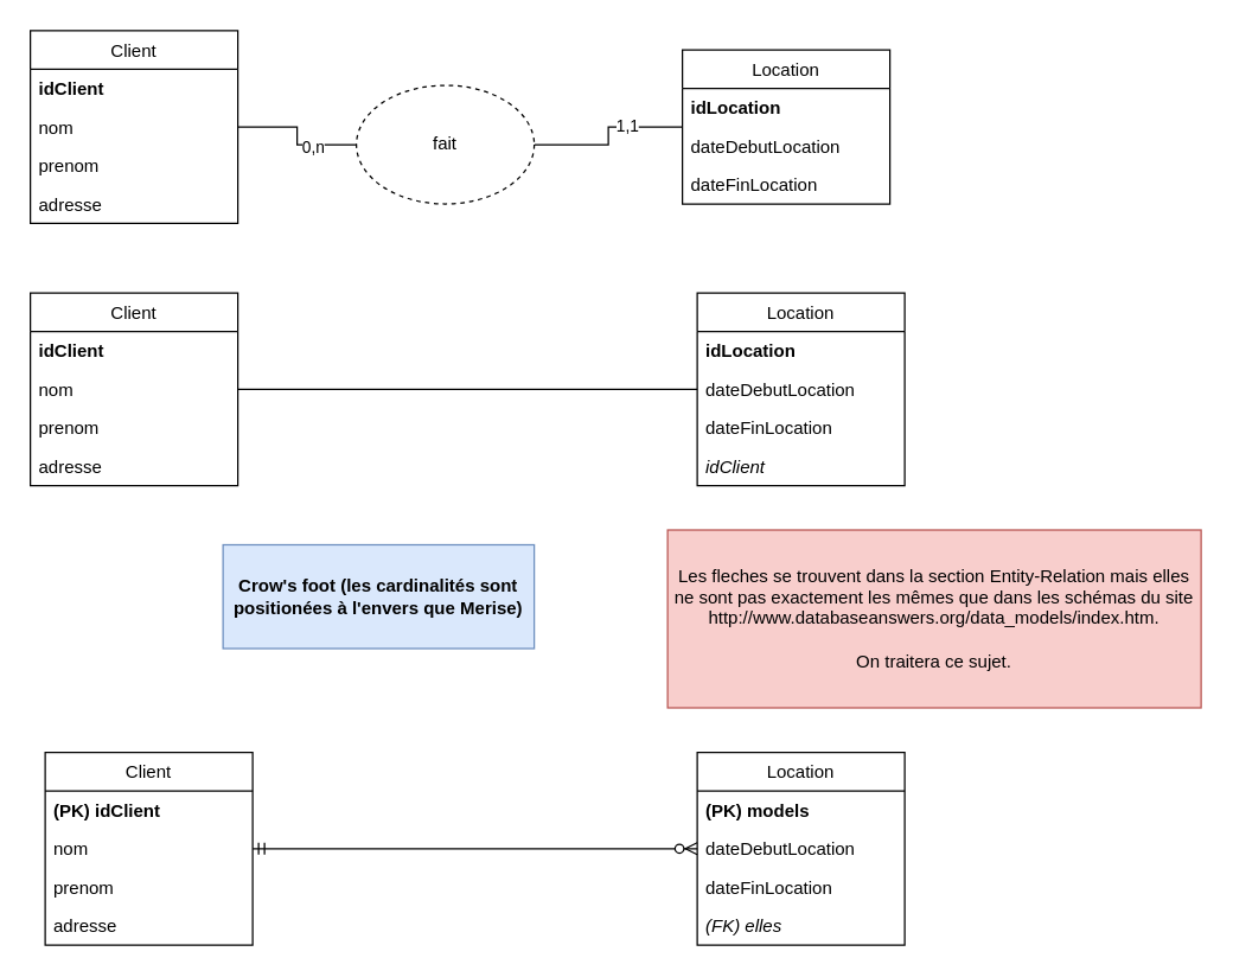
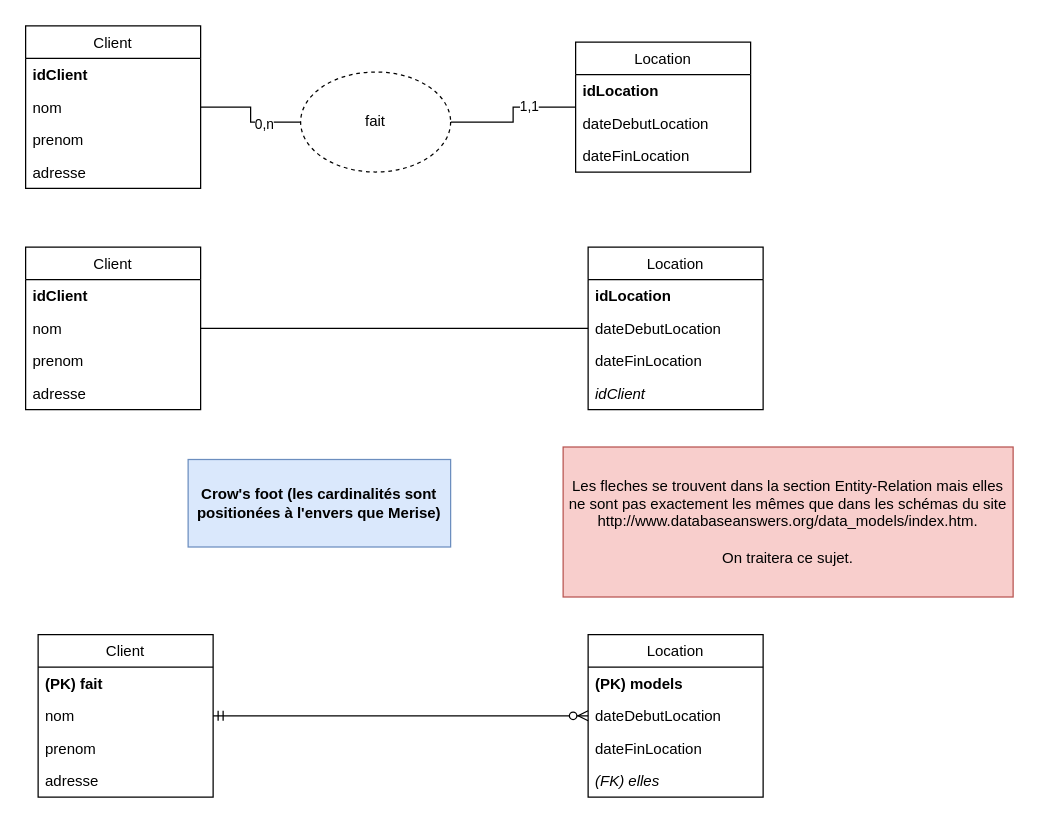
- <mxCell id="31" value="(PK) idClient" style="text;strokeColor=none;fillColor=none;align=left;verticalAlign=top;spacingLeft=4;spacingRight=4;overflow=hidden;rotatable=0;points=[[0,0.5],[1,0.5]];portConstraint=eastwest;fontStyle=1" vertex="1" parent="30"><mxGeometry y="26" width="140" height="26" as="geometry" /></mxCell>
+ <mxCell id="31" value="(PK) fait" style="text;strokeColor=none;fillColor=none;align=left;verticalAlign=top;spacingLeft=4;spacingRight=4;overflow=hidden;rotatable=0;points=[[0,0.5],[1,0.5]];portConstraint=eastwest;fontStyle=1" vertex="1" parent="30"><mxGeometry y="26" width="140" height="26" as="geometry" /></mxCell>
